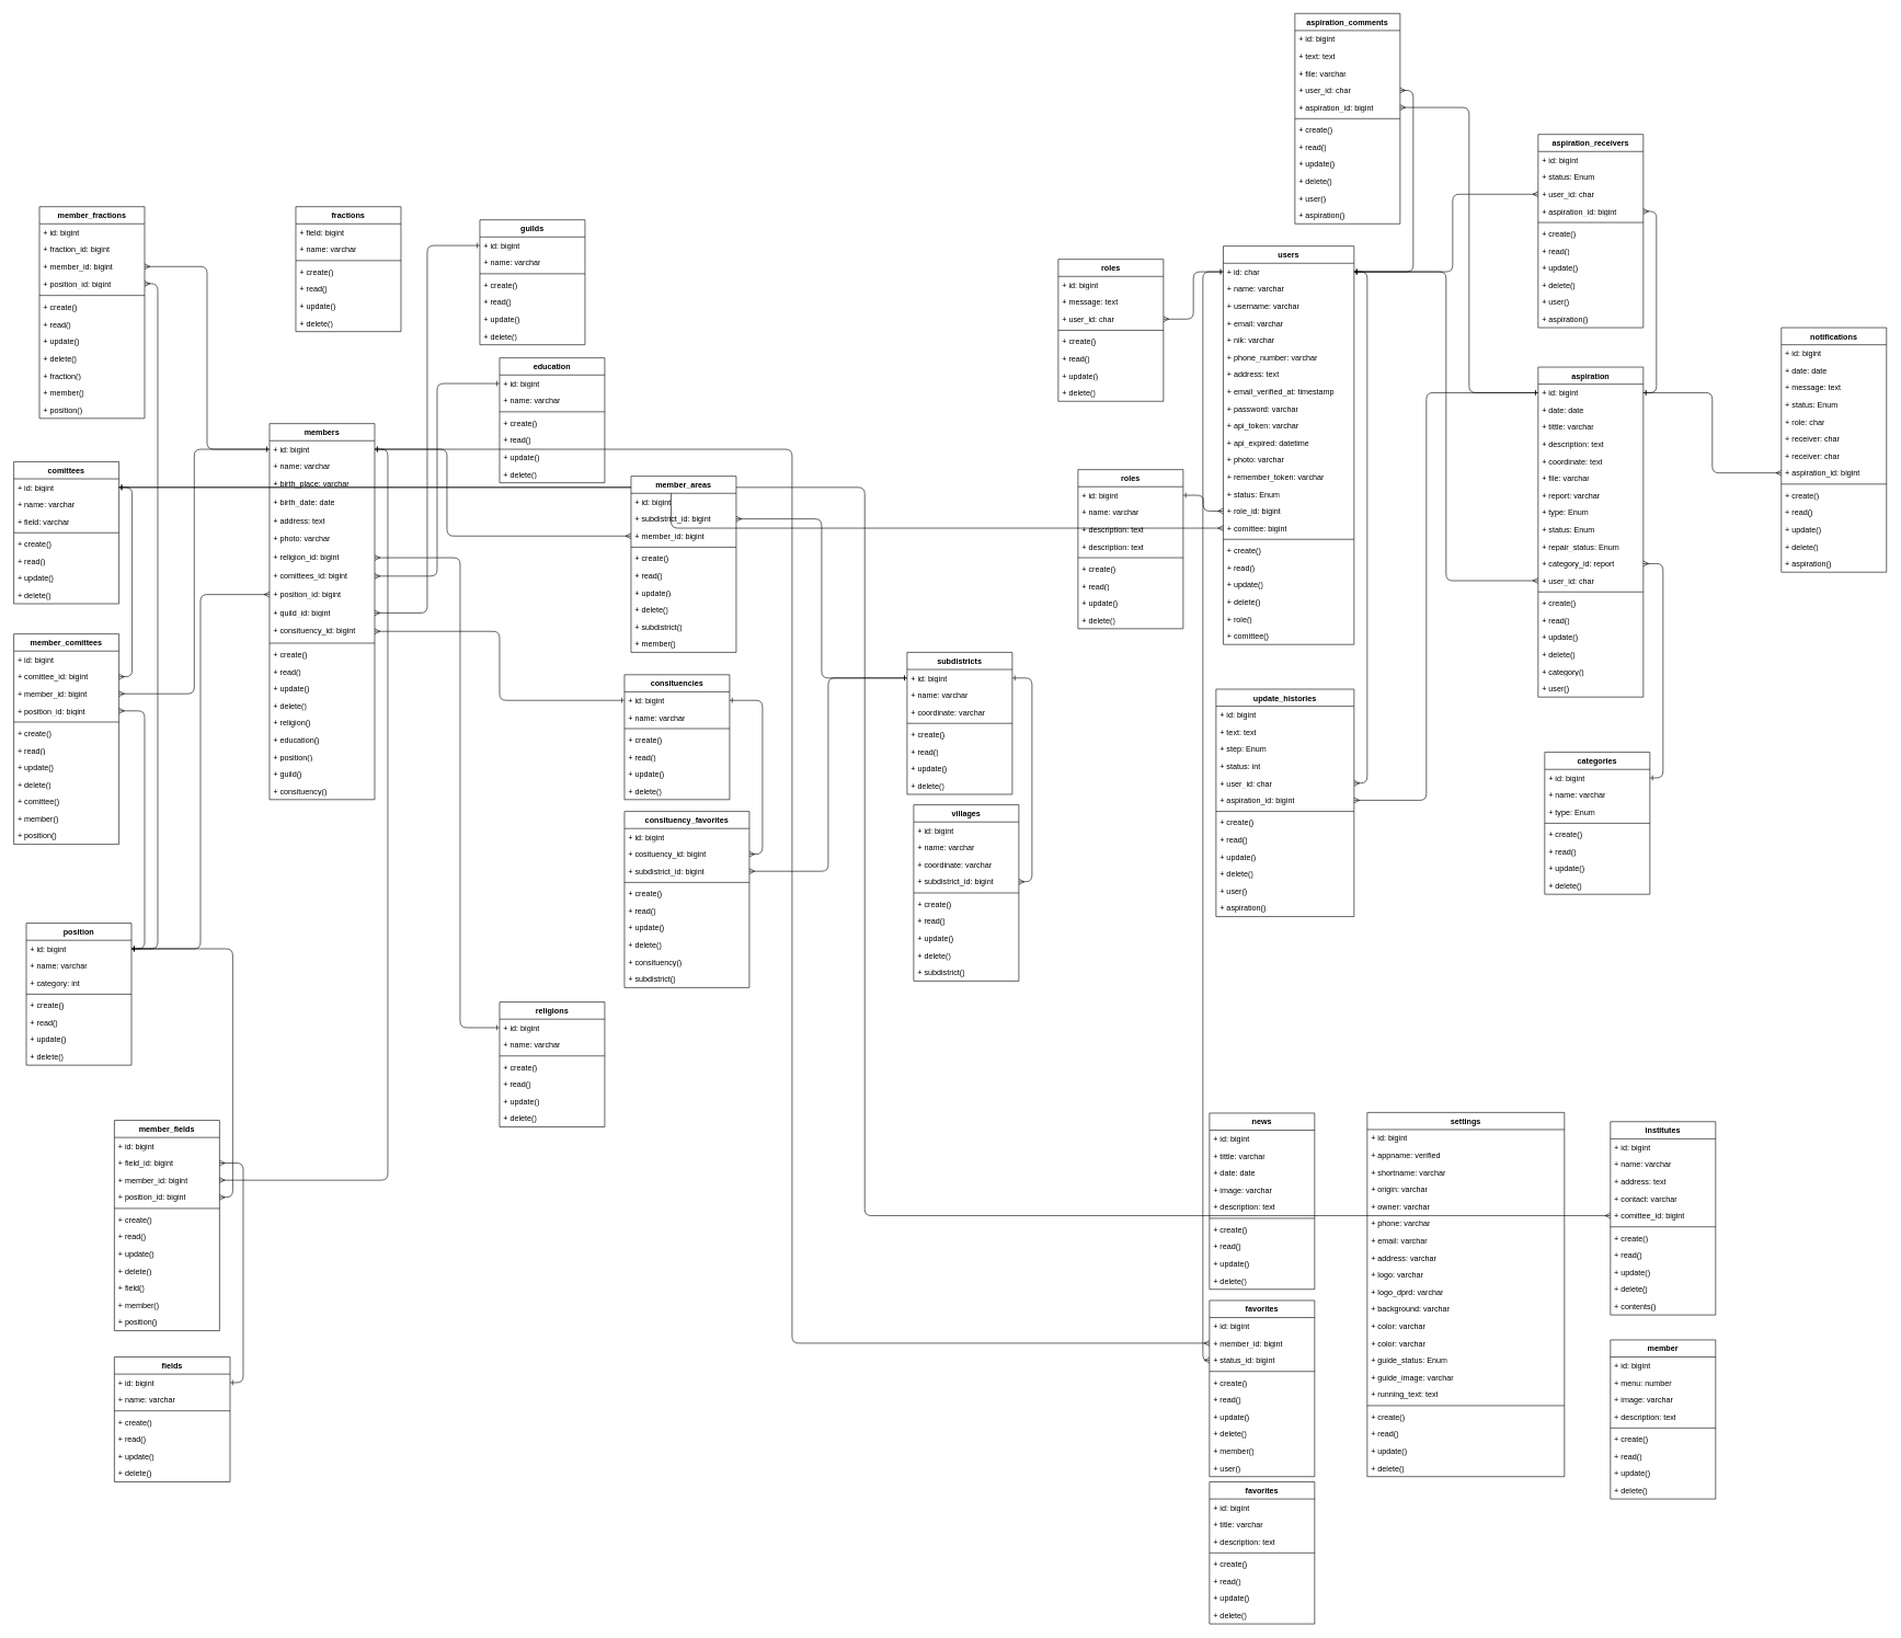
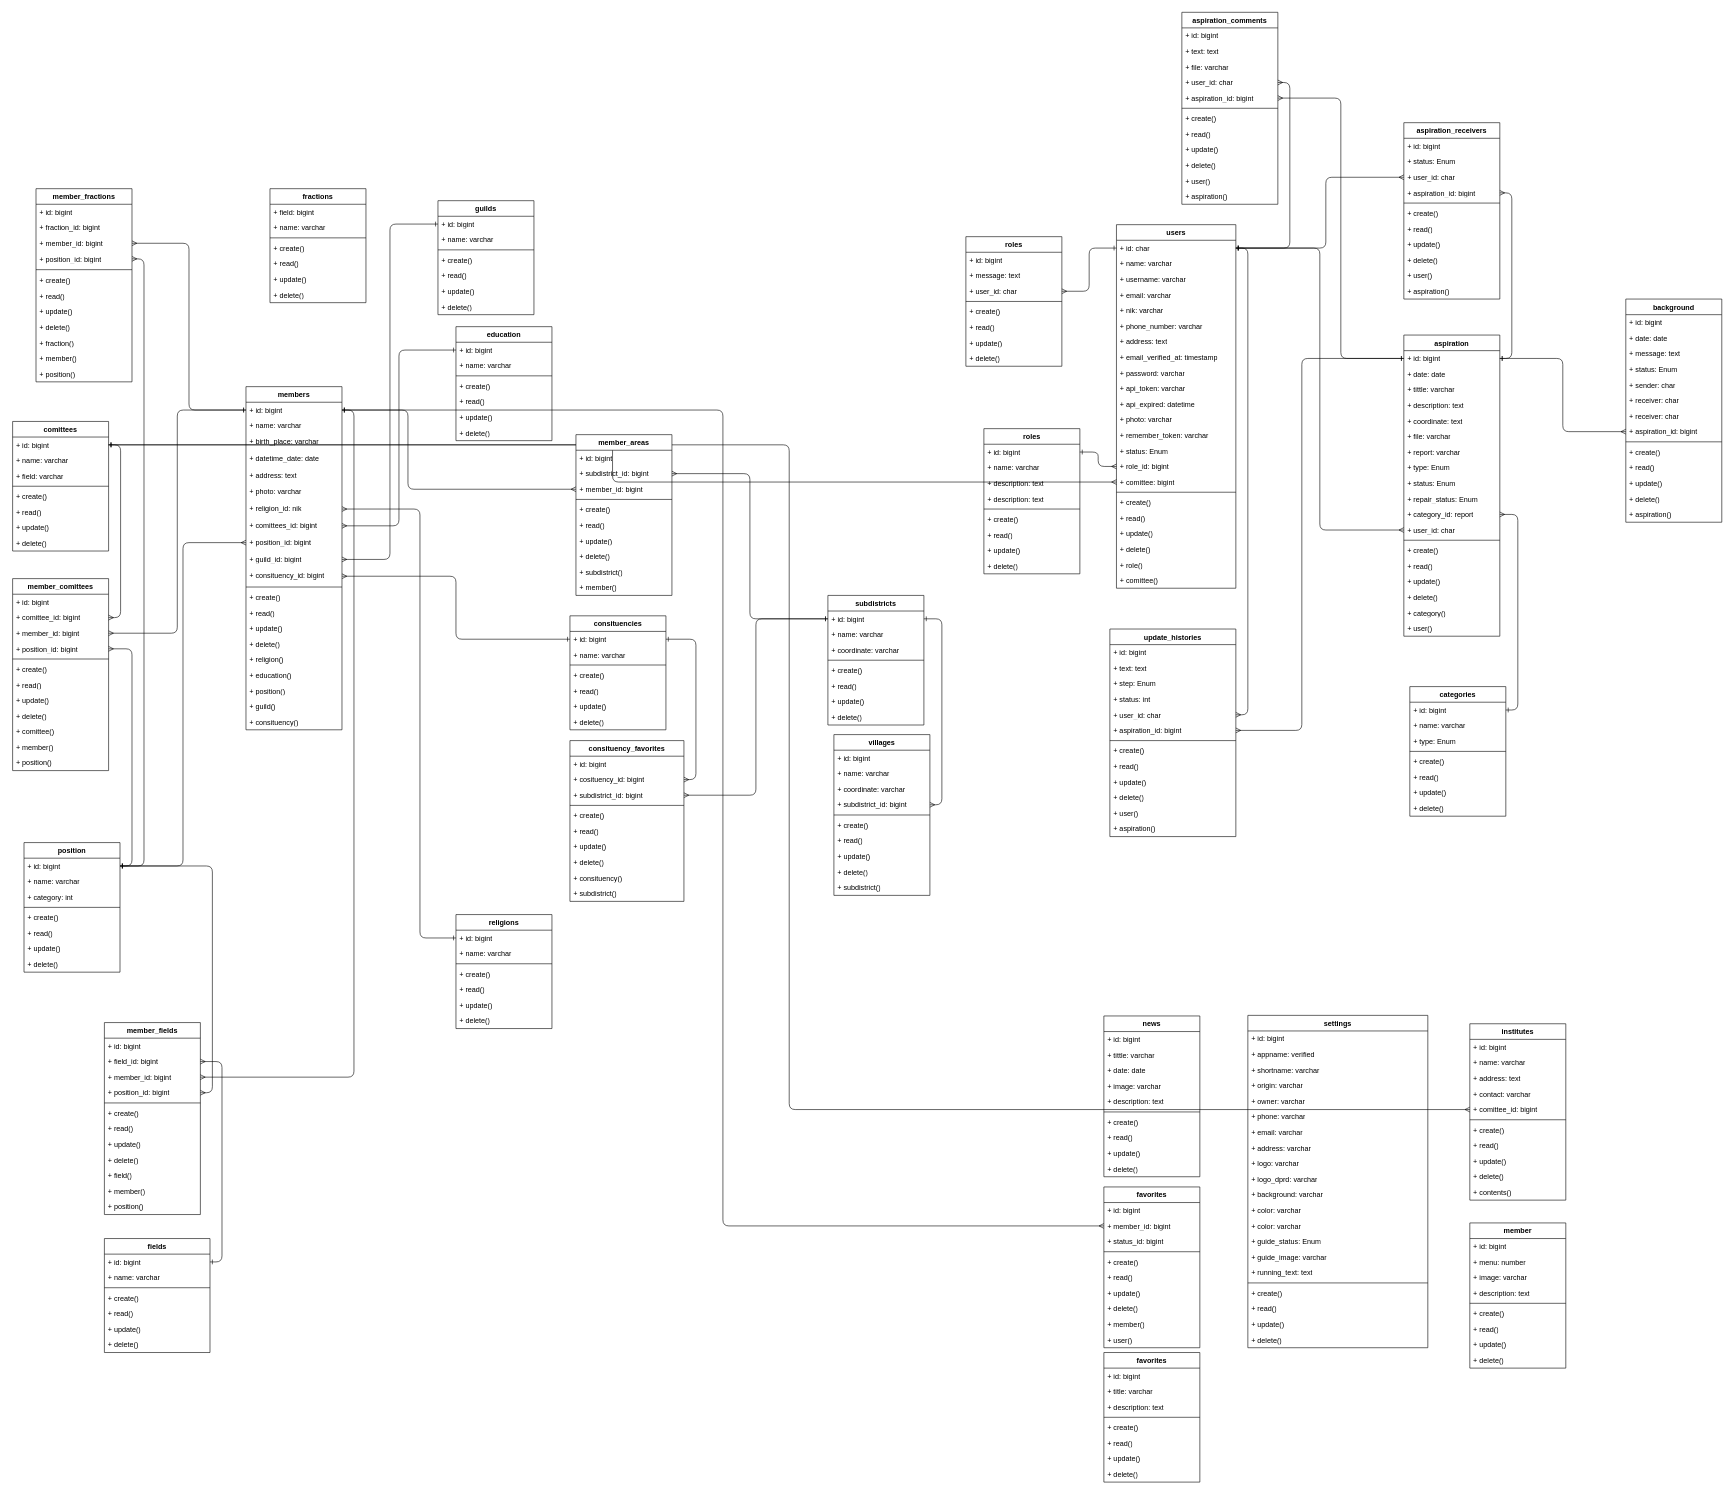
- <mxCell id="313" value="notifications" style="swimlane;fontStyle=1;align=center;verticalAlign=top;childLayout=stackLayout;horizontal=1;startSize=26;horizontalStack=0;resizeParent=1;resizeParentMax=0;resizeLast=0;collapsible=1;marginBottom=0;whiteSpace=wrap;html=1;" parent="1" vertex="1"><mxGeometry x="2709" y="498" width="160" height="372" as="geometry" /></mxCell>
+ <mxCell id="313" value="background" style="swimlane;fontStyle=1;align=center;verticalAlign=top;childLayout=stackLayout;horizontal=1;startSize=26;horizontalStack=0;resizeParent=1;resizeParentMax=0;resizeLast=0;collapsible=1;marginBottom=0;whiteSpace=wrap;html=1;" parent="1" vertex="1"><mxGeometry x="2709" y="498" width="160" height="372" as="geometry" /></mxCell>
- <mxCell id="318" value="+ role: char" style="text;strokeColor=none;fillColor=none;align=left;verticalAlign=top;spacingLeft=4;spacingRight=4;overflow=hidden;rotatable=0;points=[[0,0.5],[1,0.5]];portConstraint=eastwest;whiteSpace=wrap;html=1;" parent="313" vertex="1"><mxGeometry y="130" width="160" height="26" as="geometry" /></mxCell>
+ <mxCell id="318" value="+ sender: char" style="text;strokeColor=none;fillColor=none;align=left;verticalAlign=top;spacingLeft=4;spacingRight=4;overflow=hidden;rotatable=0;points=[[0,0.5],[1,0.5]];portConstraint=eastwest;whiteSpace=wrap;html=1;" parent="313" vertex="1"><mxGeometry y="130" width="160" height="26" as="geometry" /></mxCell>
- <mxCell id="31" value="+ birth_date: date" style="text;strokeColor=none;fillColor=none;align=left;verticalAlign=top;spacingLeft=4;spacingRight=4;overflow=hidden;rotatable=0;points=[[0,0.5],[1,0.5]];portConstraint=eastwest;whiteSpace=wrap;html=1;" parent="27" vertex="1"><mxGeometry y="106" width="160" height="28" as="geometry" /></mxCell>
+ <mxCell id="31" value="+ datetime_date: date" style="text;strokeColor=none;fillColor=none;align=left;verticalAlign=top;spacingLeft=4;spacingRight=4;overflow=hidden;rotatable=0;points=[[0,0.5],[1,0.5]];portConstraint=eastwest;whiteSpace=wrap;html=1;" parent="27" vertex="1"><mxGeometry y="106" width="160" height="28" as="geometry" /></mxCell>
- <mxCell id="34" value="+ religion_id: bigint" style="text;strokeColor=none;fillColor=none;align=left;verticalAlign=top;spacingLeft=4;spacingRight=4;overflow=hidden;rotatable=0;points=[[0,0.5],[1,0.5]];portConstraint=eastwest;whiteSpace=wrap;html=1;" parent="27" vertex="1"><mxGeometry y="190" width="160" height="28" as="geometry" /></mxCell>
+ <mxCell id="34" value="+ religion_id: nik" style="text;strokeColor=none;fillColor=none;align=left;verticalAlign=top;spacingLeft=4;spacingRight=4;overflow=hidden;rotatable=0;points=[[0,0.5],[1,0.5]];portConstraint=eastwest;whiteSpace=wrap;html=1;" parent="27" vertex="1"><mxGeometry y="190" width="160" height="28" as="geometry" /></mxCell>
- <mxCell id="5" style="edgeStyle=orthogonalEdgeStyle;rounded=1;orthogonalLoop=1;jettySize=auto;html=1;exitX=0;exitY=0.5;exitDx=0;exitDy=0;entryX=0;entryY=0.5;entryDx=0;entryDy=0;endArrow=ERone;endFill=0;startArrow=ERmany;startFill=0;" parent="1" source="365" target="204" edge="1"><mxGeometry relative="1" as="geometry"><Array as="points"><mxPoint x="1829" y="2069" /><mxPoint x="1829" y="413" /></Array></mxGeometry></mxCell>
